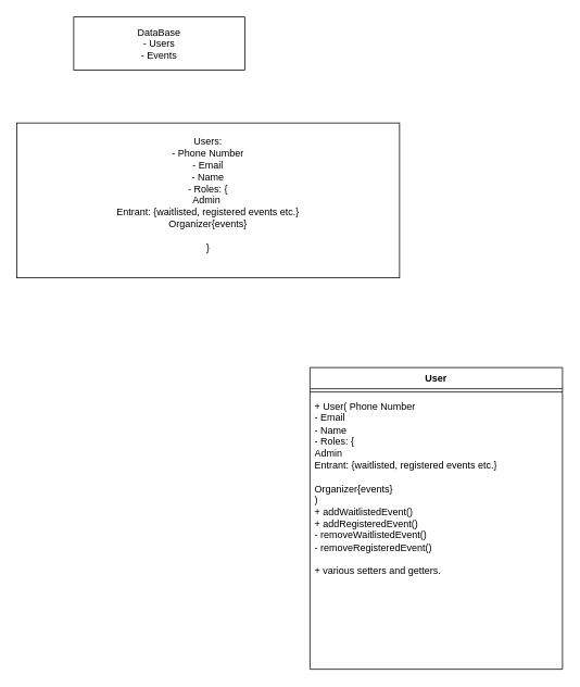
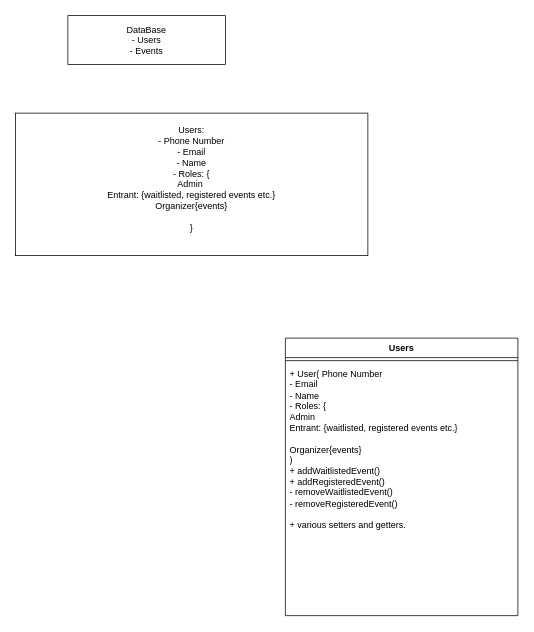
- <mxCell id="4" value="User" style="swimlane;fontStyle=1;align=center;verticalAlign=top;childLayout=stackLayout;horizontal=1;startSize=26;horizontalStack=0;resizeParent=1;resizeParentMax=0;resizeLast=0;collapsible=1;marginBottom=0;whiteSpace=wrap;html=1;" vertex="1" parent="1"><mxGeometry x="380" y="450" width="310" height="370" as="geometry" /></mxCell>
+ <mxCell id="4" value="Users" style="swimlane;fontStyle=1;align=center;verticalAlign=top;childLayout=stackLayout;horizontal=1;startSize=26;horizontalStack=0;resizeParent=1;resizeParentMax=0;resizeLast=0;collapsible=1;marginBottom=0;whiteSpace=wrap;html=1;" vertex="1" parent="1"><mxGeometry x="380" y="450" width="310" height="370" as="geometry" /></mxCell>
